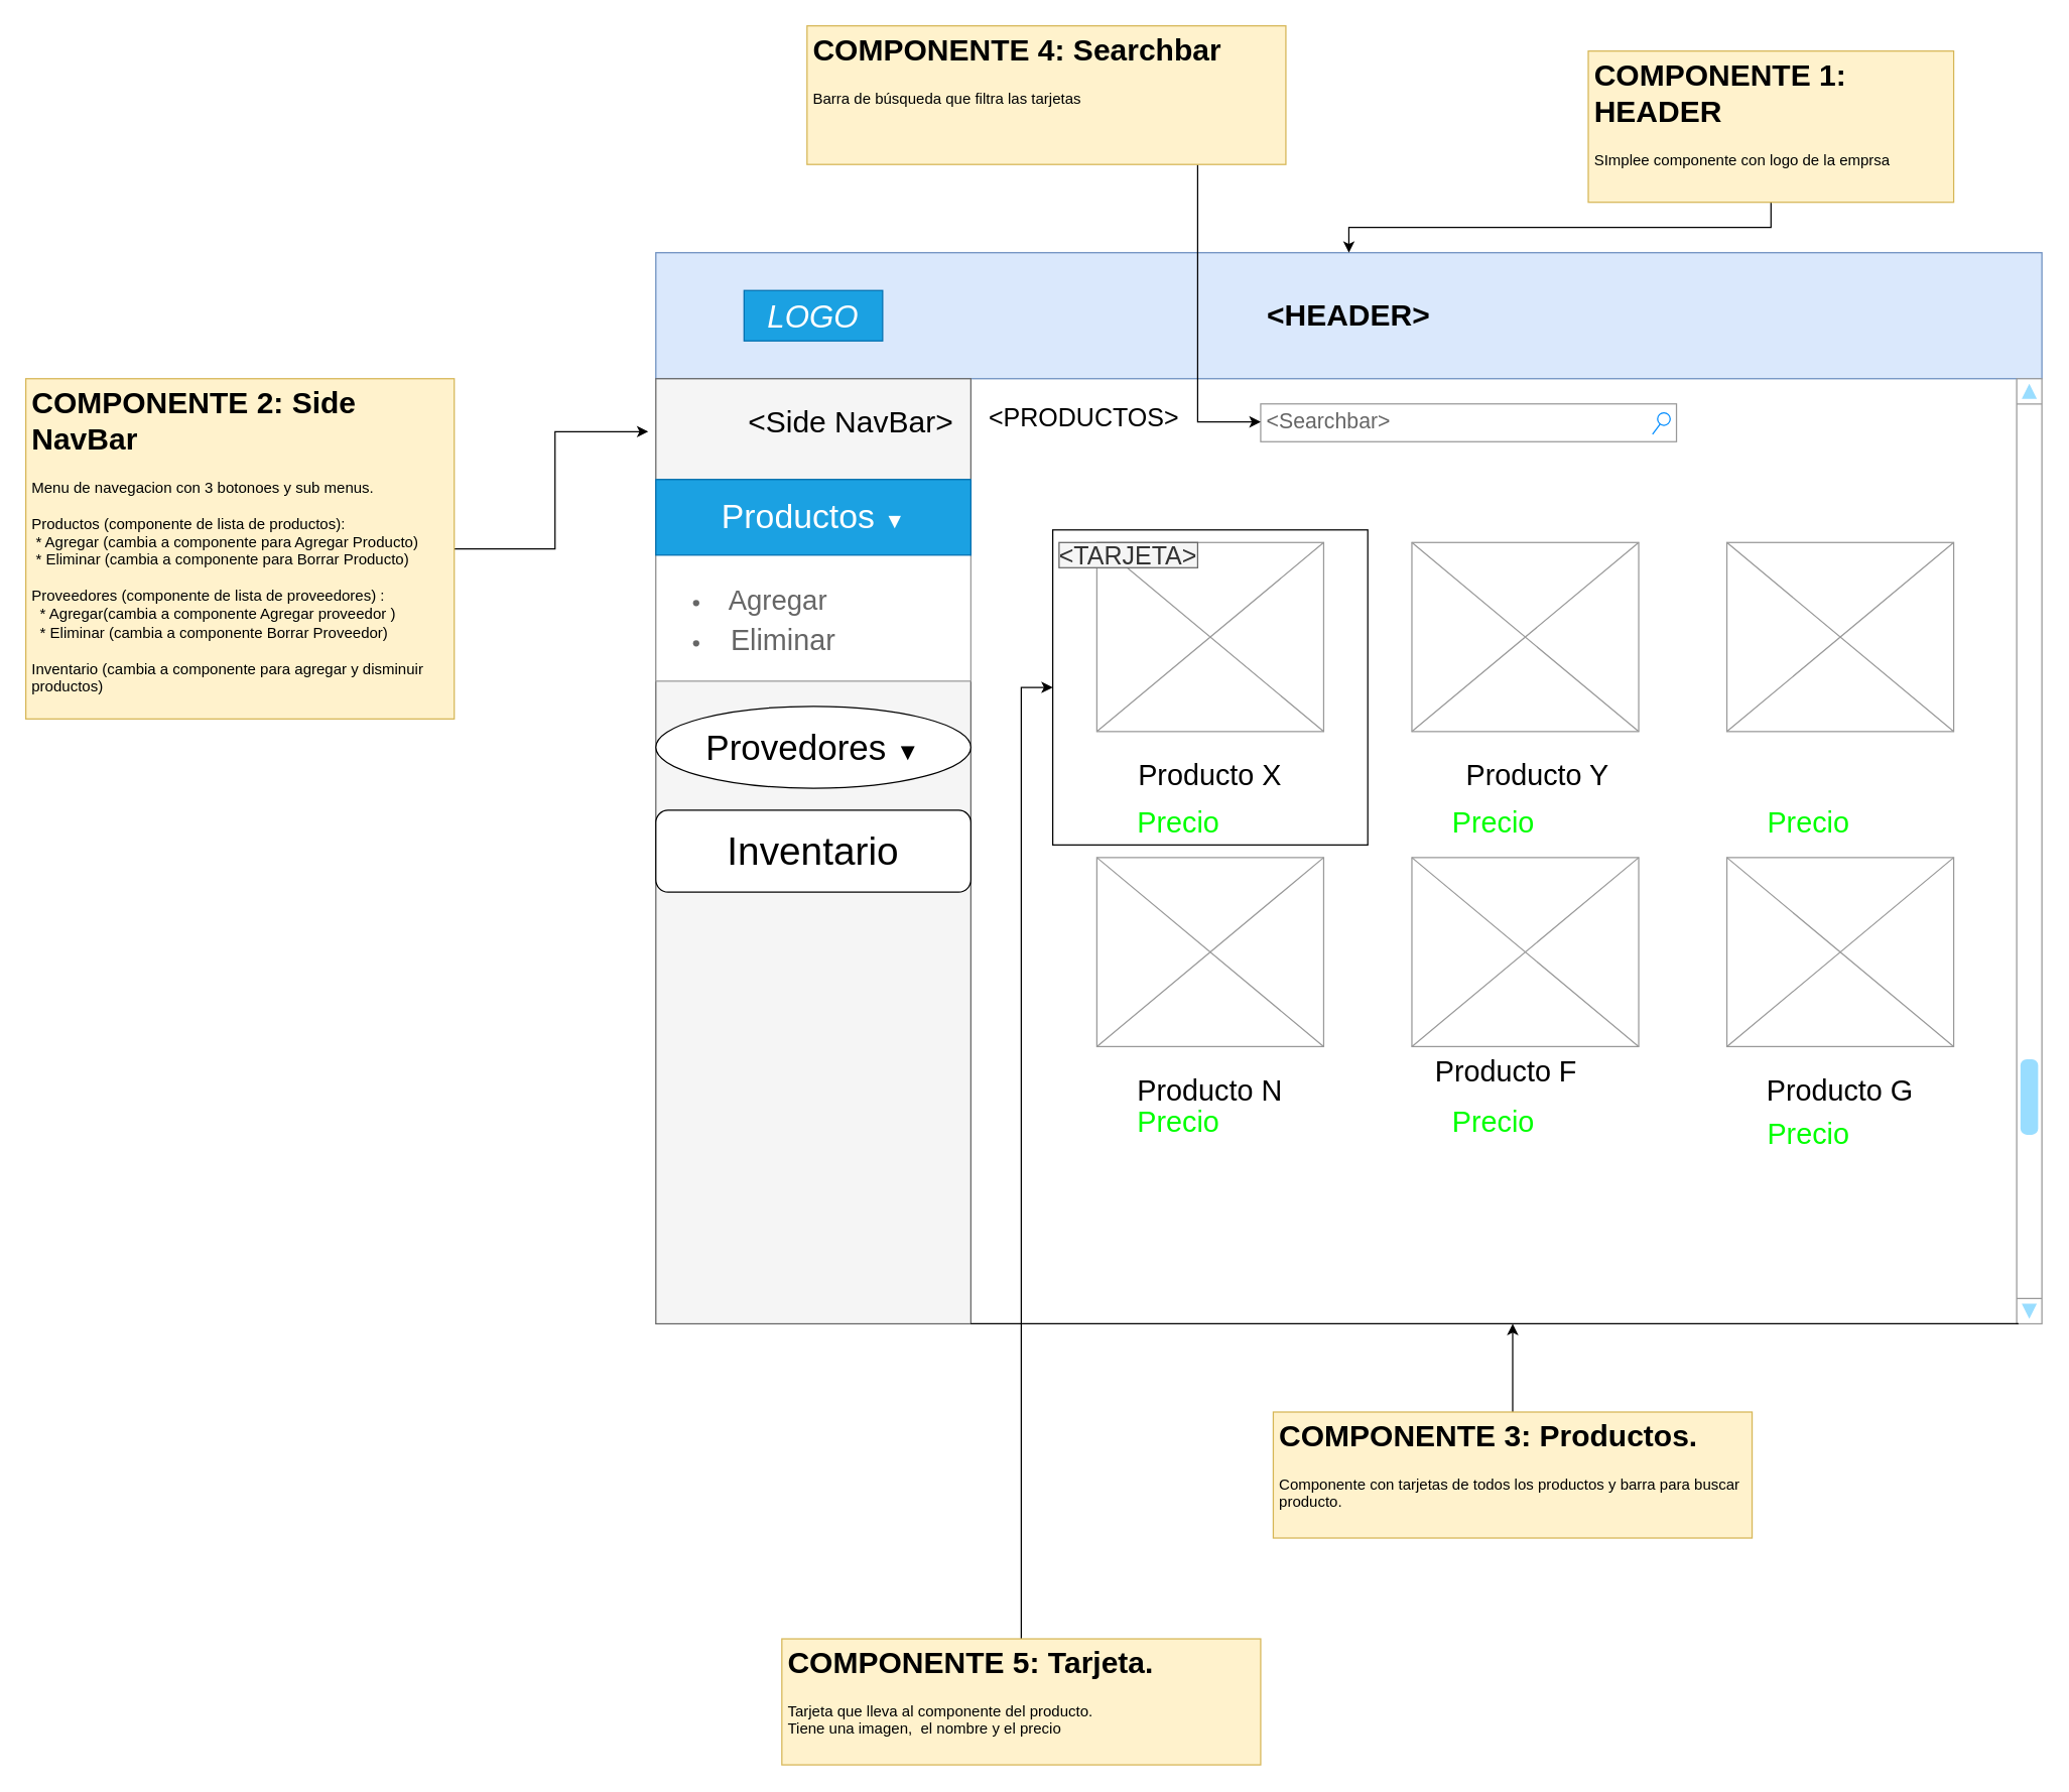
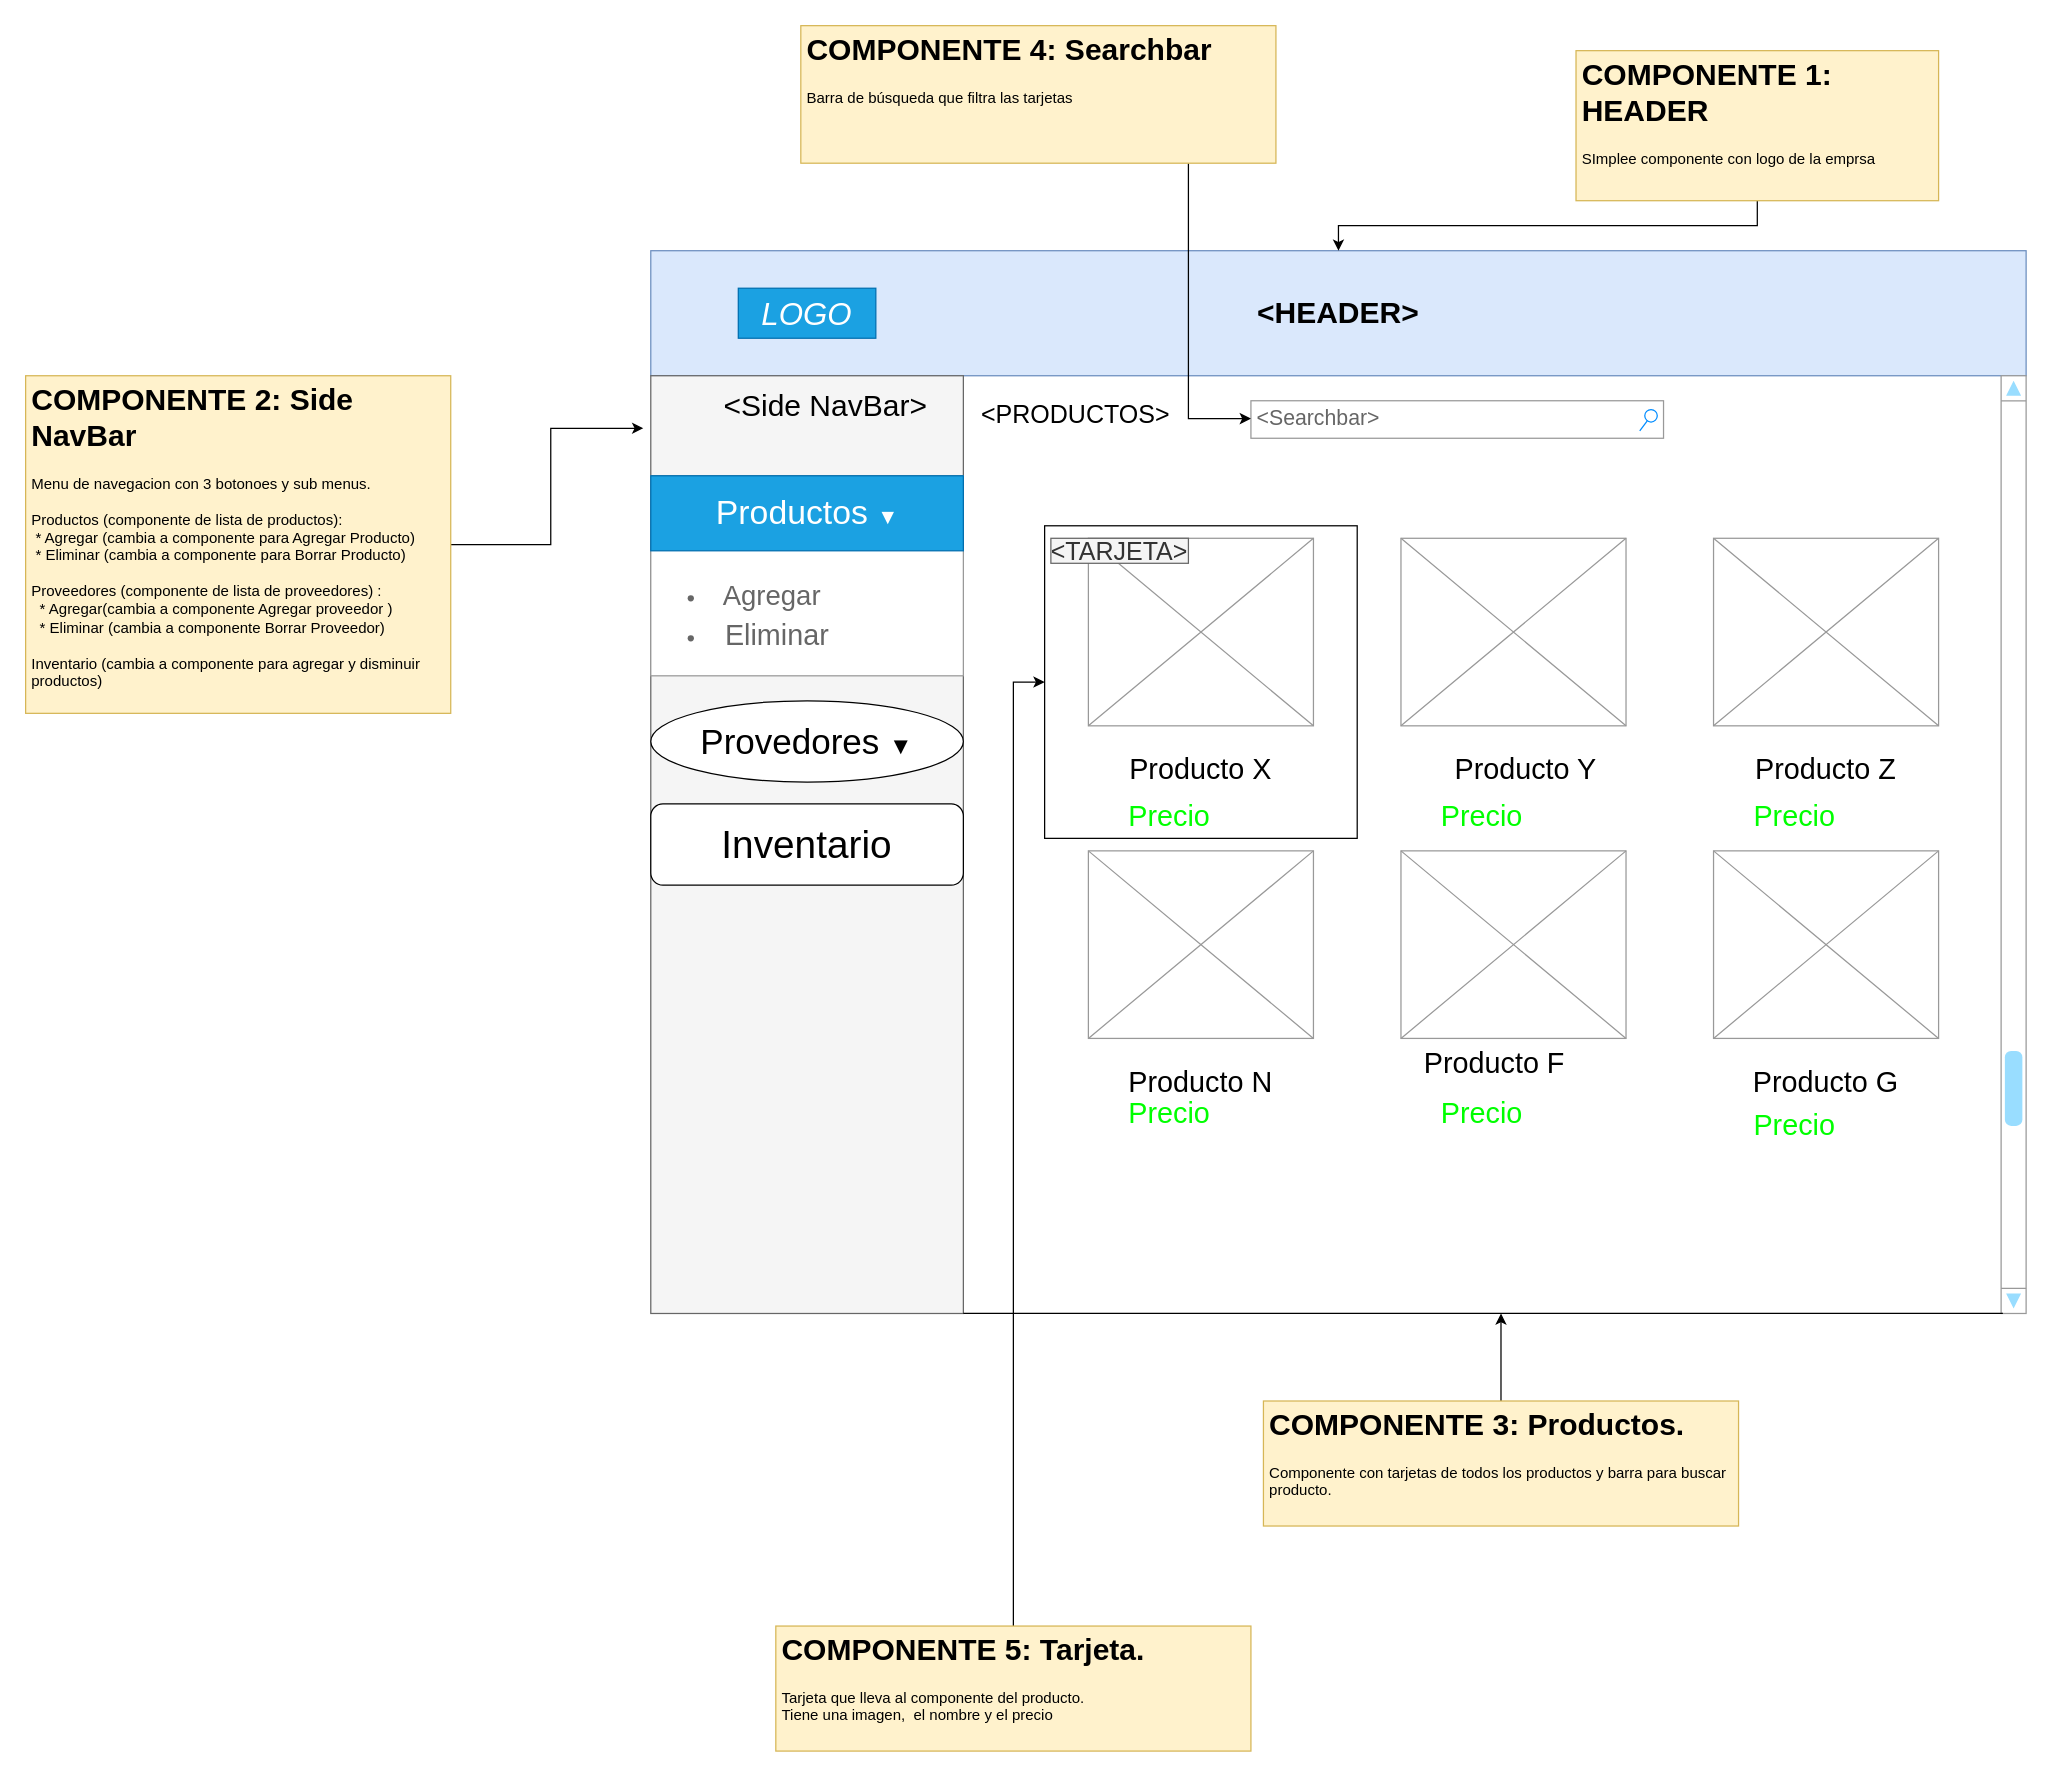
- <mxCell id="5" value="&lt;font style=&quot;font-size: 24px&quot;&gt;&amp;lt;Side NavBar&amp;gt;&lt;/font&gt;" style="text;html=1;strokeColor=none;fillColor=none;align=center;verticalAlign=middle;whiteSpace=wrap;rounded=0;" parent="1" vertex="1"><mxGeometry x="585" y="320" width="180" height="30" as="geometry" /></mxCell>
+ <mxCell id="5" value="&lt;font style=&quot;font-size: 24px&quot;&gt;&amp;lt;Side NavBar&amp;gt;&lt;/font&gt;" style="text;html=1;strokeColor=none;fillColor=none;align=center;verticalAlign=middle;whiteSpace=wrap;rounded=0;" parent="1" vertex="1"><mxGeometry x="570" y="310" width="180" height="30" as="geometry" /></mxCell>
+ <mxCell id="17" value="&lt;font style=&quot;font-size: 23px&quot;&gt;Producto Z&lt;br&gt;&lt;/font&gt;" style="text;html=1;strokeColor=none;fillColor=none;align=center;verticalAlign=middle;whiteSpace=wrap;rounded=0;" parent="1" vertex="1"><mxGeometry x="1390" y="605" width="140" height="20" as="geometry" /></mxCell>
